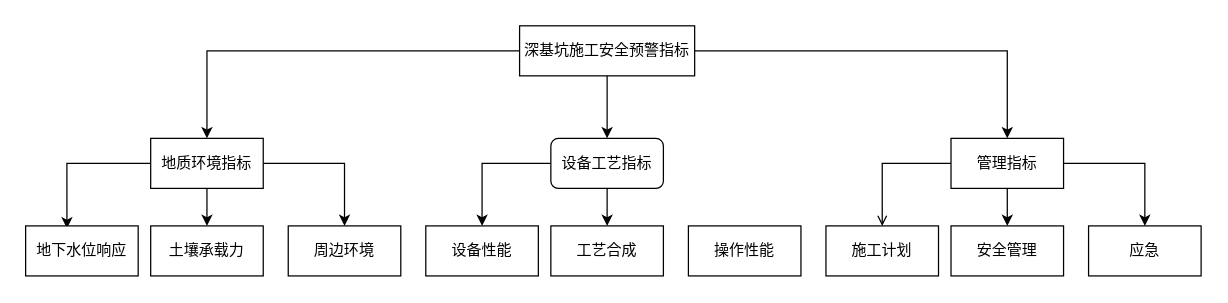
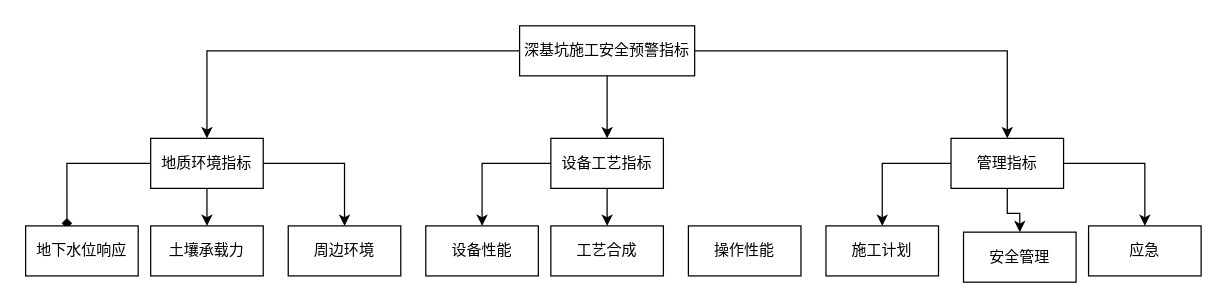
- <mxCell id="12" value="设备工艺指标" style="whiteSpace=wrap;html=1;rounded=1;" parent="1" vertex="1"><mxGeometry x="440" y="110" width="90" height="40" as="geometry" /></mxCell>
+ <mxCell id="12" value="设备工艺指标" style="rounded=0;whiteSpace=wrap;html=1;" parent="1" vertex="1"><mxGeometry x="440" y="110" width="90" height="40" as="geometry" /></mxCell>
- <mxCell id="7" style="edgeStyle=orthogonalEdgeStyle;rounded=0;orthogonalLoop=1;jettySize=auto;html=1;exitX=0;exitY=0.5;exitDx=0;exitDy=0;entryX=0.367;entryY=0.05;entryDx=0;entryDy=0;entryPerimeter=0;" parent="1" source="9" target="17" edge="1"><mxGeometry relative="1" as="geometry" /></mxCell>
+ <mxCell id="7" style="edgeStyle=orthogonalEdgeStyle;rounded=0;orthogonalLoop=1;jettySize=auto;html=1;exitX=0;exitY=0.5;exitDx=0;exitDy=0;entryX=0.367;entryY=0.05;entryDx=0;entryDy=0;entryPerimeter=0;endArrow=diamond;" parent="1" source="9" target="17" edge="1"><mxGeometry relative="1" as="geometry" /></mxCell>
- <mxCell id="15" style="edgeStyle=orthogonalEdgeStyle;rounded=0;orthogonalLoop=1;jettySize=auto;html=1;exitX=0;exitY=0.5;exitDx=0;exitDy=0;entryX=0.5;entryY=0;entryDx=0;entryDy=0;endArrow=open;" parent="1" source="16" target="23" edge="1"><mxGeometry relative="1" as="geometry" /></mxCell>
+ <mxCell id="15" style="edgeStyle=orthogonalEdgeStyle;rounded=0;orthogonalLoop=1;jettySize=auto;html=1;exitX=0;exitY=0.5;exitDx=0;exitDy=0;entryX=0.5;entryY=0;entryDx=0;entryDy=0;" parent="1" source="16" target="23" edge="1"><mxGeometry relative="1" as="geometry" /></mxCell>
- <mxCell id="24" value="安全管理" style="rounded=0;whiteSpace=wrap;html=1;" parent="1" vertex="1"><mxGeometry x="760" y="180" width="90" height="40" as="geometry" /></mxCell>
+ <mxCell id="24" value="安全管理" style="rounded=0;whiteSpace=wrap;html=1;" parent="1" vertex="1"><mxGeometry x="770" y="185" width="90" height="40" as="geometry" /></mxCell>
